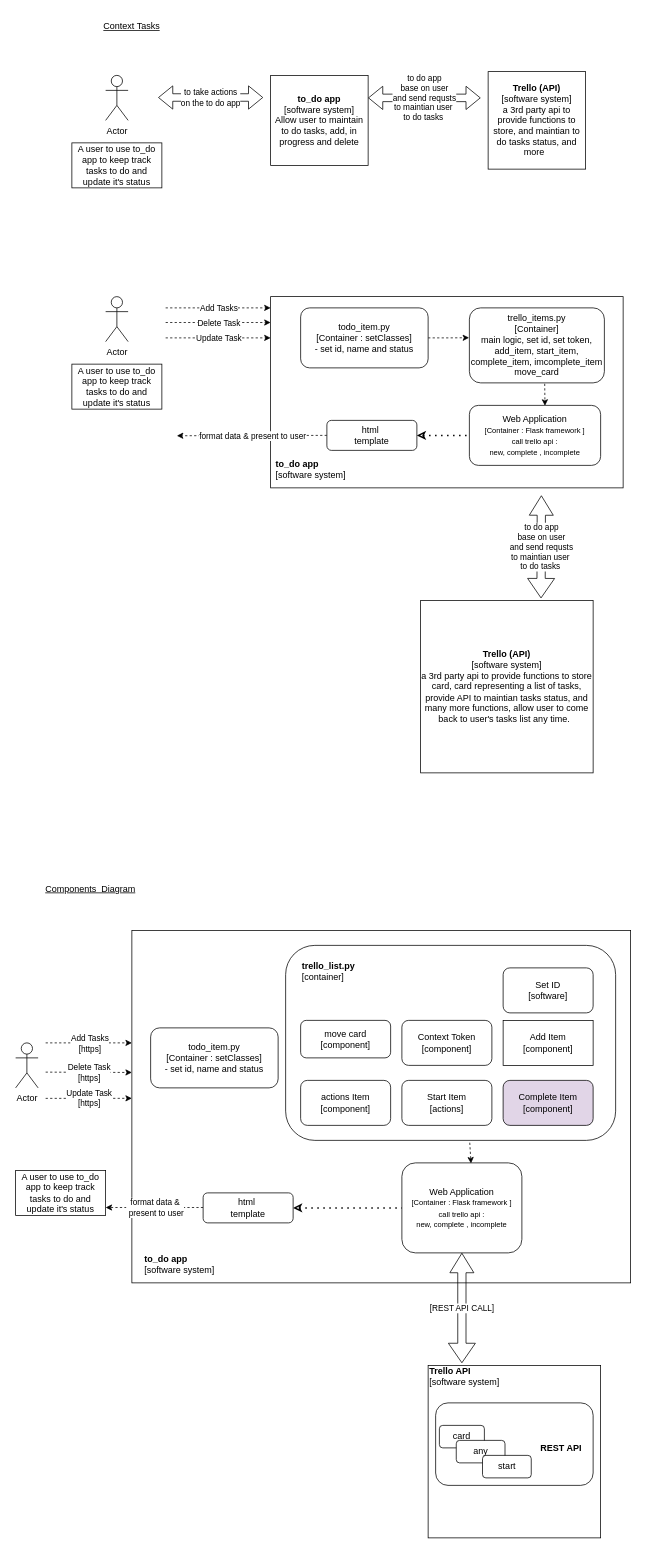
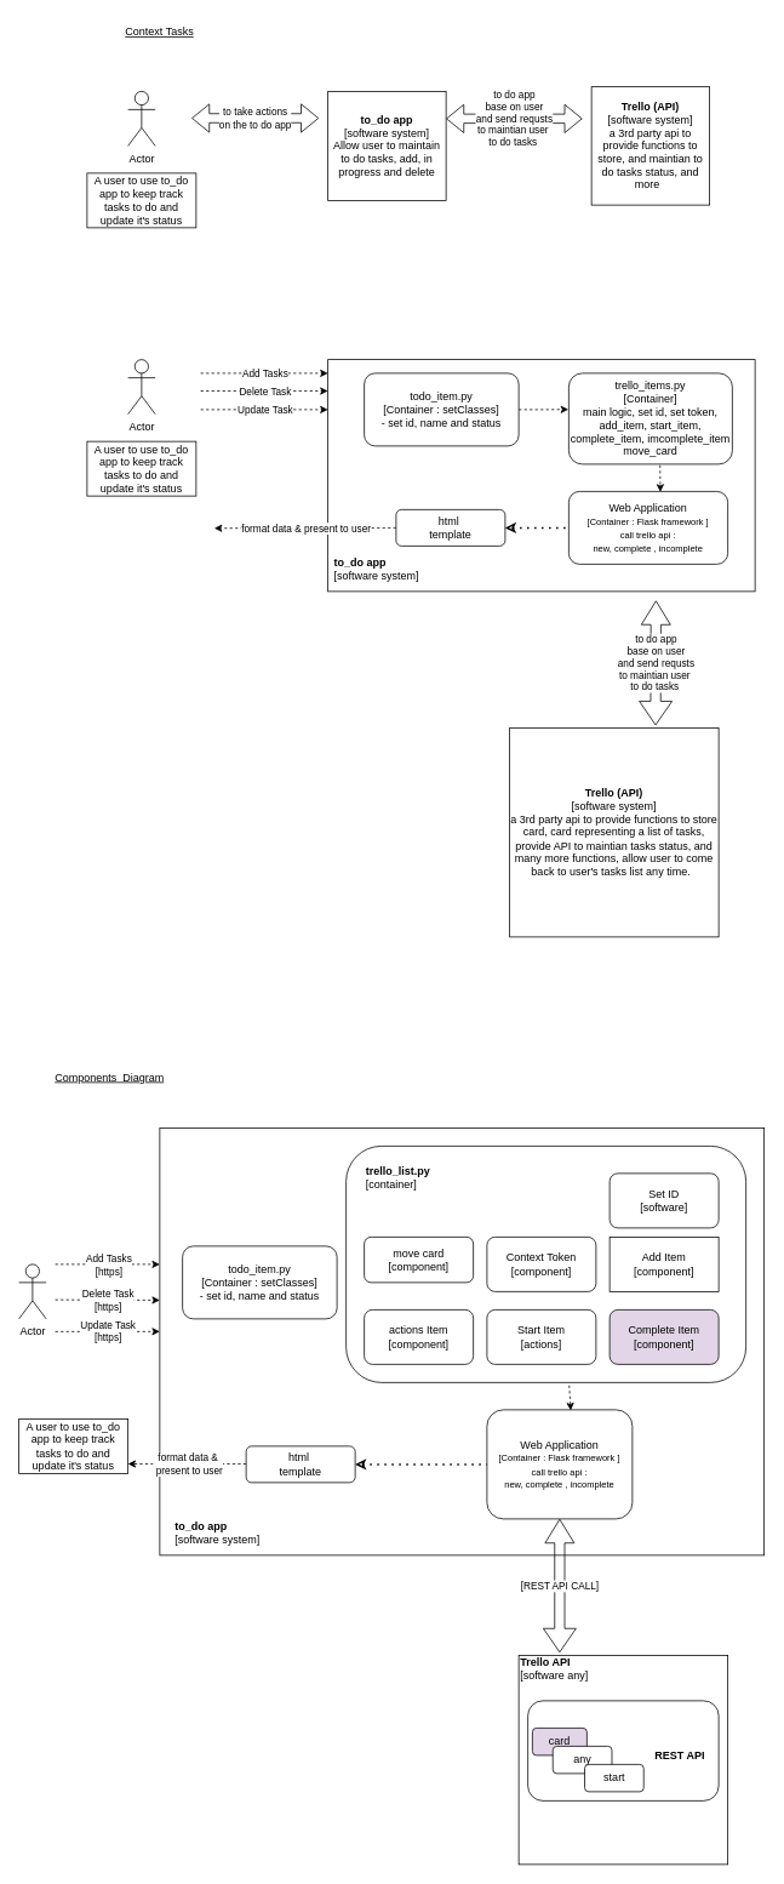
- <mxCell id="60" value="&lt;b&gt;Trello API&lt;/b&gt;&lt;br&gt;[software system]" style="text;strokeColor=none;align=left;fillColor=none;html=1;verticalAlign=middle;whiteSpace=wrap;rounded=0;" vertex="1" parent="1"><mxGeometry x="570" y="1820" width="140" height="30" as="geometry" /></mxCell>
+ <mxCell id="60" value="&lt;b&gt;Trello API&lt;/b&gt;&lt;br&gt;[software any]" style="text;strokeColor=none;align=left;fillColor=none;html=1;verticalAlign=middle;whiteSpace=wrap;rounded=0;" vertex="1" parent="1"><mxGeometry x="570" y="1820" width="140" height="30" as="geometry" /></mxCell>
- <mxCell id="61" value="card" style="rounded=1;whiteSpace=wrap;html=1;" vertex="1" parent="1"><mxGeometry x="585" y="1900" width="60" height="30" as="geometry" /></mxCell>
+ <mxCell id="61" value="card" style="rounded=1;whiteSpace=wrap;html=1;fillColor=#e1d5e7;" vertex="1" parent="1"><mxGeometry x="585" y="1900" width="60" height="30" as="geometry" /></mxCell>
